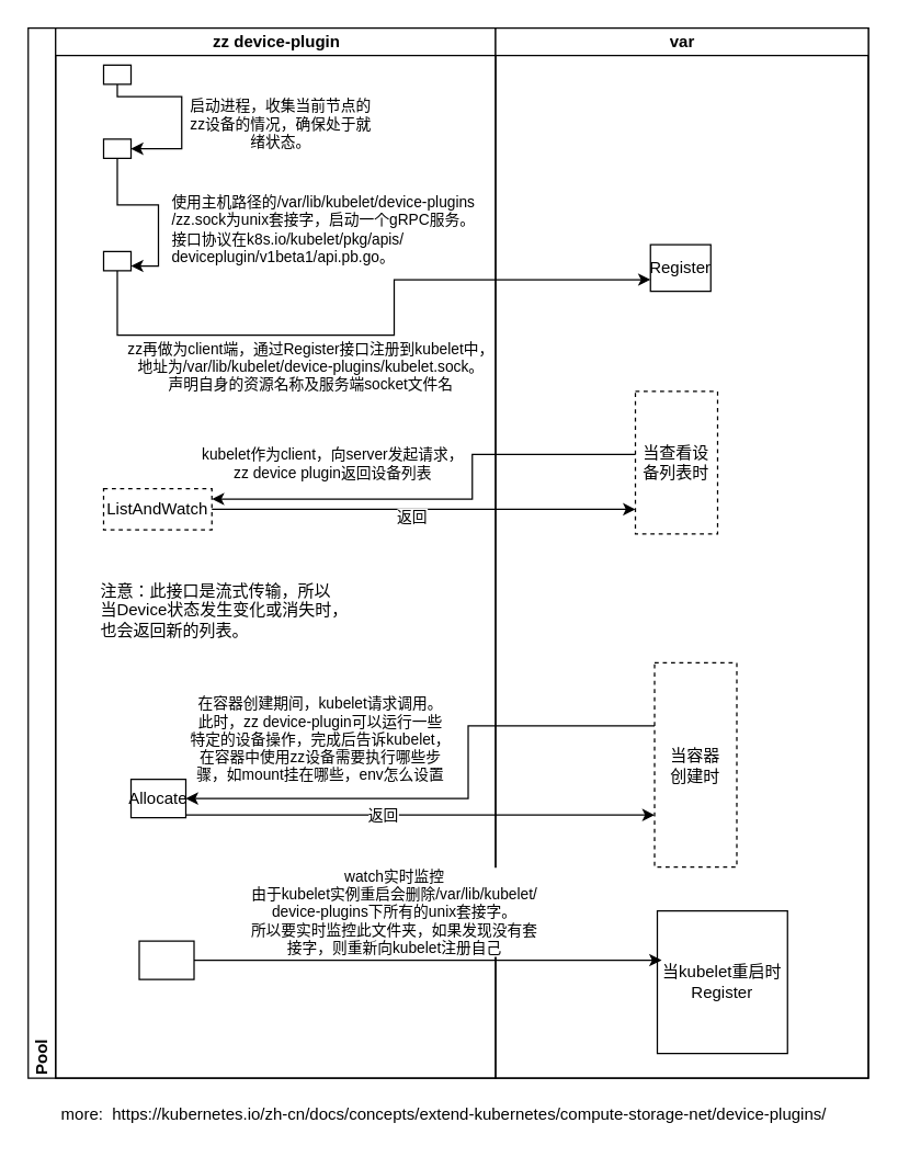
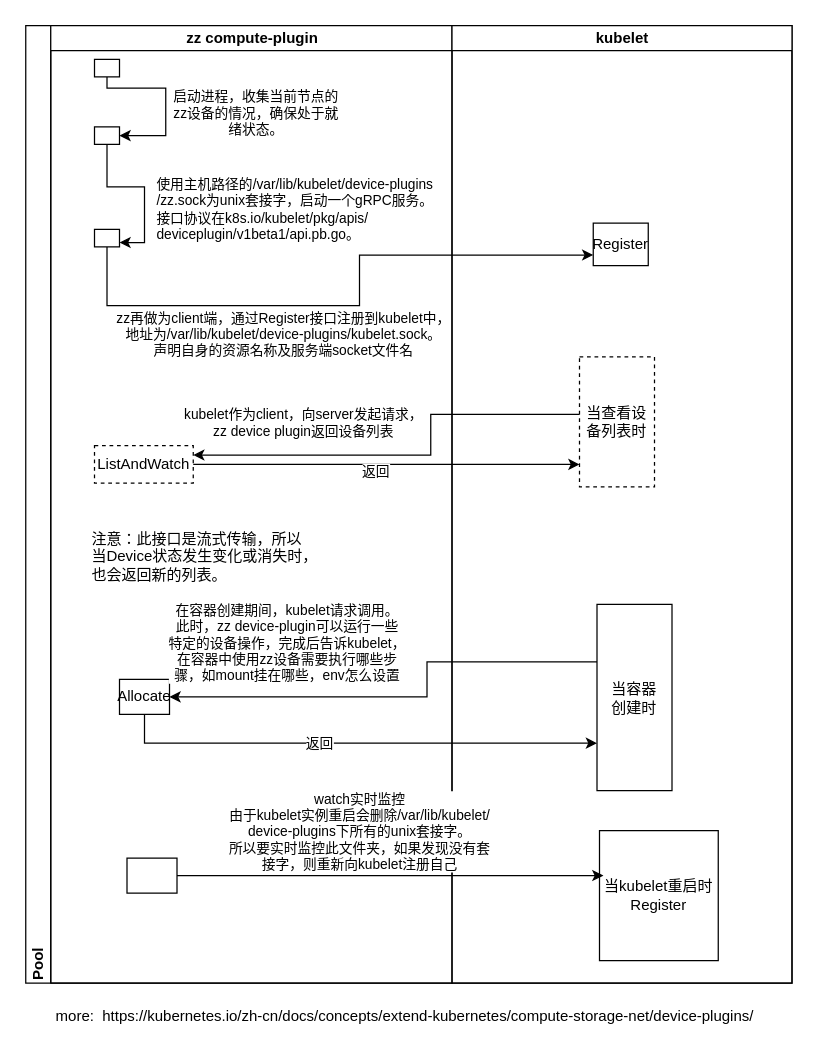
- <mxCell id="3" value="zz device-plugin" style="swimlane;html=1;startSize=20;" vertex="1" parent="2"><mxGeometry x="20" width="321" height="766" as="geometry" /></mxCell>
+ <mxCell id="3" value="zz compute-plugin" style="swimlane;html=1;startSize=20;" vertex="1" parent="2"><mxGeometry x="20" width="321" height="766" as="geometry" /></mxCell>
- <mxCell id="15" value="var" style="swimlane;html=1;startSize=20;" vertex="1" parent="2"><mxGeometry x="341" width="272" height="766" as="geometry" /></mxCell>
+ <mxCell id="15" value="kubelet" style="swimlane;html=1;startSize=20;" vertex="1" parent="2"><mxGeometry x="341" width="272" height="766" as="geometry" /></mxCell>
- <mxCell id="19" value="当容器&lt;br&gt;创建时" style="rounded=0;whiteSpace=wrap;html=1;dashed=1;" vertex="1" parent="15"><mxGeometry x="116" y="463" width="60" height="149" as="geometry" /></mxCell>
+ <mxCell id="19" value="当容器&lt;br&gt;创建时" style="rounded=0;whiteSpace=wrap;html=1;" vertex="1" parent="15"><mxGeometry x="116" y="463" width="60" height="149" as="geometry" /></mxCell>
- <mxCell id="11" value="Allocate" style="rounded=0;whiteSpace=wrap;html=1;" vertex="1" parent="3"><mxGeometry x="55" y="548" width="40" height="28" as="geometry" /></mxCell>
+ <mxCell id="11" value="Allocate" style="rounded=0;whiteSpace=wrap;html=1;" vertex="1" parent="3"><mxGeometry x="55" y="523" width="40" height="28" as="geometry" /></mxCell>
